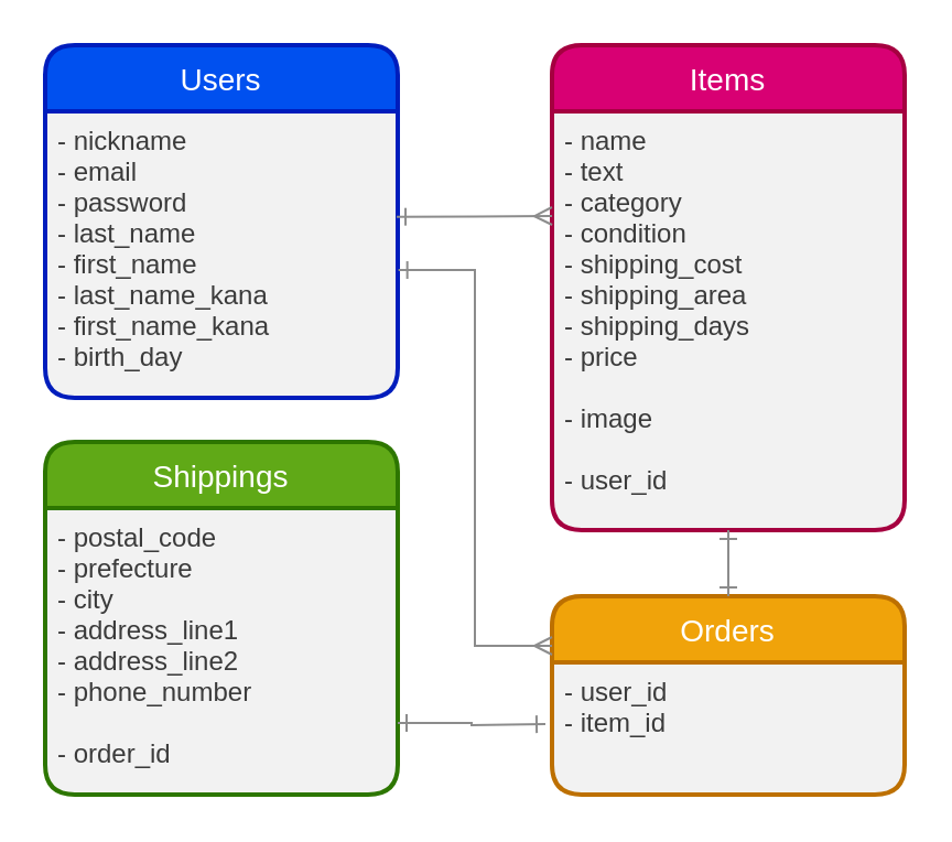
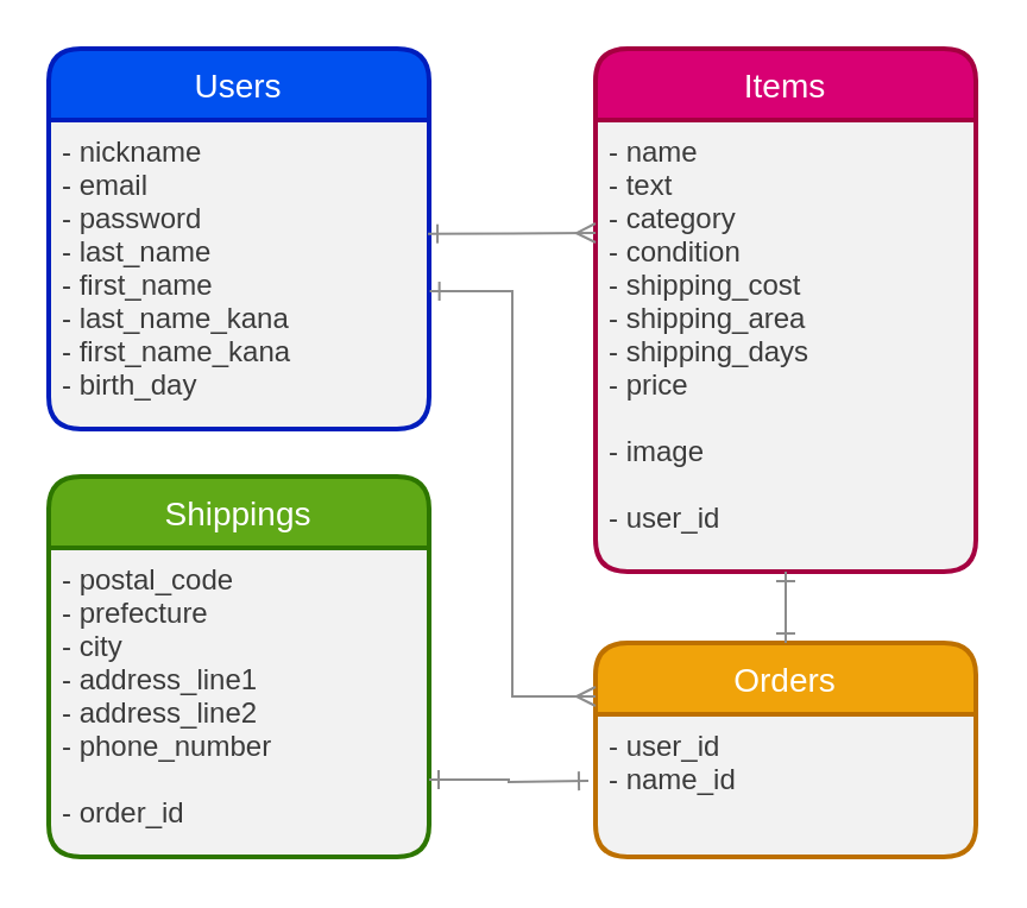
- <mxCell id="10" value="- user_id&#10;- item_id" style="align=left;strokeColor=none;fillColor=none;spacingLeft=4;fontSize=12;verticalAlign=top;resizable=0;rotatable=0;part=1;fontColor=#3B3B3B;" vertex="1" parent="9"><mxGeometry y="30" width="160" height="60" as="geometry" /></mxCell>
+ <mxCell id="10" value="- user_id&#10;- name_id" style="align=left;strokeColor=none;fillColor=none;spacingLeft=4;fontSize=12;verticalAlign=top;resizable=0;rotatable=0;part=1;fontColor=#3B3B3B;" vertex="1" parent="9"><mxGeometry y="30" width="160" height="60" as="geometry" /></mxCell>
